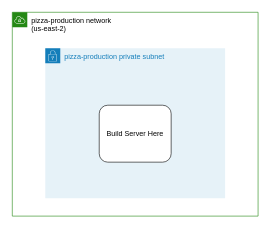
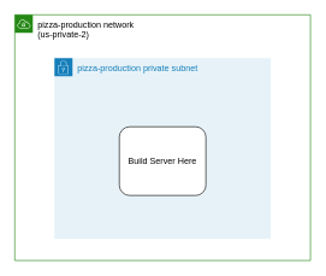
- <mxCell id="2" value="pizza-production network&lt;br&gt;(us-east-2)" style="points=[[0,0],[0.25,0],[0.5,0],[0.75,0],[1,0],[1,0.25],[1,0.5],[1,0.75],[1,1],[0.75,1],[0.5,1],[0.25,1],[0,1],[0,0.75],[0,0.5],[0,0.25]];outlineConnect=0;gradientColor=none;html=1;whiteSpace=wrap;fontSize=12;fontStyle=0;shape=mxgraph.aws4.group;grIcon=mxgraph.aws4.group_vpc;strokeColor=#248814;fillColor=none;verticalAlign=top;align=left;spacingLeft=30;dashed=0;" vertex="1" parent="1"><mxGeometry x="20" y="20" width="410" height="340" as="geometry" /></mxCell>
+ <mxCell id="2" value="pizza-production network&lt;br&gt;(us-private-2)" style="points=[[0,0],[0.25,0],[0.5,0],[0.75,0],[1,0],[1,0.25],[1,0.5],[1,0.75],[1,1],[0.75,1],[0.5,1],[0.25,1],[0,1],[0,0.75],[0,0.5],[0,0.25]];outlineConnect=0;gradientColor=none;html=1;whiteSpace=wrap;fontSize=12;fontStyle=0;shape=mxgraph.aws4.group;grIcon=mxgraph.aws4.group_vpc;strokeColor=#248814;fillColor=none;verticalAlign=top;align=left;spacingLeft=30;dashed=0;" vertex="1" parent="1"><mxGeometry x="20" y="20" width="410" height="340" as="geometry" /></mxCell>
